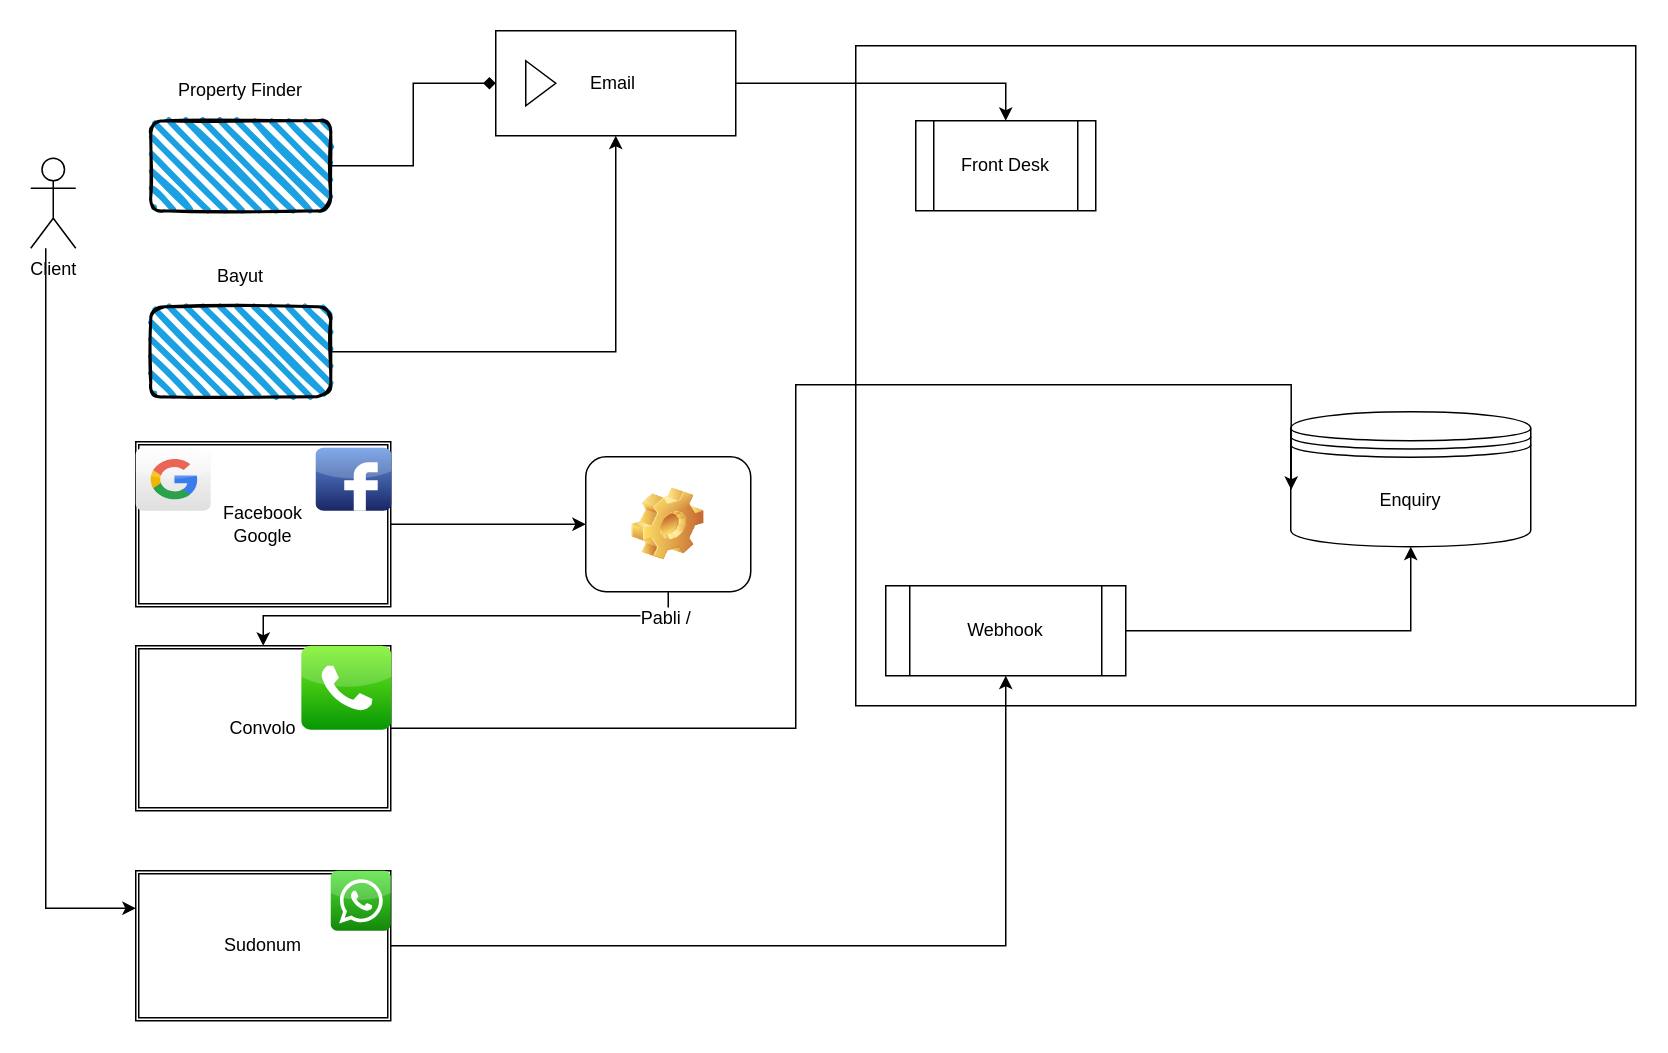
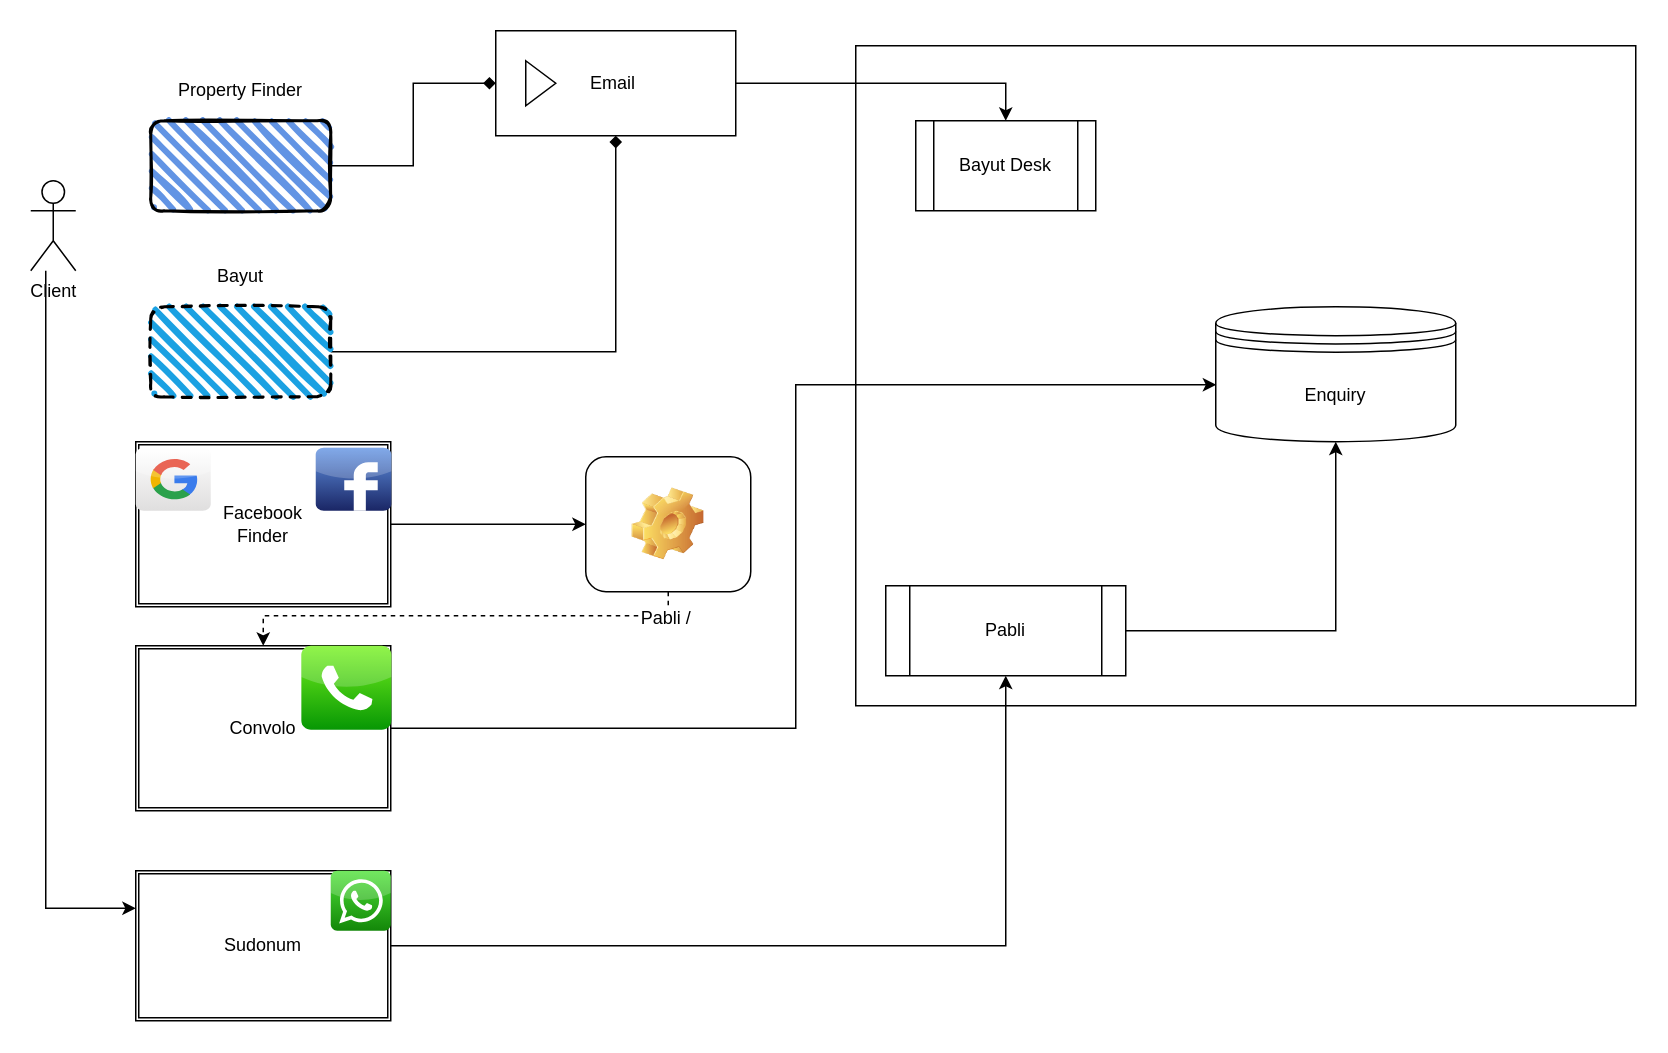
- <mxCell id="6" style="edgeStyle=orthogonalEdgeStyle;rounded=0;orthogonalLoop=1;jettySize=auto;html=1;entryX=0.5;entryY=1;entryDx=0;entryDy=0;" edge="1" parent="1" source="7" target="16"><mxGeometry relative="1" as="geometry" /></mxCell>
+ <mxCell id="6" style="edgeStyle=orthogonalEdgeStyle;rounded=0;orthogonalLoop=1;jettySize=auto;html=1;entryX=0.5;entryY=1;entryDx=0;entryDy=0;endArrow=diamond;" edge="1" parent="1" source="7" target="16"><mxGeometry relative="1" as="geometry" /></mxCell>
- <mxCell id="5" value="Property Finder&lt;div&gt;&lt;br&gt;&lt;/div&gt;&lt;div&gt;&lt;br&gt;&lt;/div&gt;&lt;div&gt;&lt;br&gt;&lt;/div&gt;&lt;div&gt;&lt;br&gt;&lt;/div&gt;&lt;div&gt;&lt;br&gt;&lt;/div&gt;&lt;div&gt;&lt;br&gt;&lt;/div&gt;&lt;div&gt;&lt;br&gt;&lt;/div&gt;" style="rounded=1;whiteSpace=wrap;html=1;strokeWidth=2;fillWeight=4;hachureGap=8;hachureAngle=45;fillColor=#1ba1e2;sketch=1;" vertex="1" parent="1"><mxGeometry x="100" y="80" width="120" height="60" as="geometry" /></mxCell>
+ <mxCell id="5" value="Property Finder&lt;div&gt;&lt;br&gt;&lt;/div&gt;&lt;div&gt;&lt;br&gt;&lt;/div&gt;&lt;div&gt;&lt;br&gt;&lt;/div&gt;&lt;div&gt;&lt;br&gt;&lt;/div&gt;&lt;div&gt;&lt;br&gt;&lt;/div&gt;&lt;div&gt;&lt;br&gt;&lt;/div&gt;&lt;div&gt;&lt;br&gt;&lt;/div&gt;" style="rounded=1;whiteSpace=wrap;html=1;strokeWidth=2;fillWeight=4;hachureGap=8;hachureAngle=45;fillColor=#6294e4;sketch=1;" vertex="1" parent="1"><mxGeometry x="100" y="80" width="120" height="60" as="geometry" /></mxCell>
- <mxCell id="9" value="Front Desk" style="shape=process;whiteSpace=wrap;html=1;backgroundOutline=1;" vertex="1" parent="1"><mxGeometry x="610" y="80" width="120" height="60" as="geometry" /></mxCell>
+ <mxCell id="9" value="Bayut Desk" style="shape=process;whiteSpace=wrap;html=1;backgroundOutline=1;" vertex="1" parent="1"><mxGeometry x="610" y="80" width="120" height="60" as="geometry" /></mxCell>
- <mxCell id="3" value="Client" style="shape=umlActor;verticalLabelPosition=bottom;verticalAlign=top;html=1;" vertex="1" parent="1"><mxGeometry x="20" y="105" width="30" height="60" as="geometry" /></mxCell>
+ <mxCell id="3" value="Client" style="shape=umlActor;verticalLabelPosition=bottom;verticalAlign=top;html=1;" vertex="1" parent="1"><mxGeometry x="20" y="120" width="30" height="60" as="geometry" /></mxCell>
- <mxCell id="7" value="Bayut&lt;div&gt;&lt;br&gt;&lt;/div&gt;&lt;div&gt;&lt;br&gt;&lt;/div&gt;&lt;div&gt;&lt;br&gt;&lt;/div&gt;&lt;div&gt;&lt;br&gt;&lt;/div&gt;&lt;div&gt;&lt;br&gt;&lt;/div&gt;&lt;div&gt;&lt;br&gt;&lt;/div&gt;&lt;div&gt;&lt;br&gt;&lt;/div&gt;" style="rounded=1;whiteSpace=wrap;html=1;strokeWidth=2;fillWeight=4;hachureGap=8;hachureAngle=45;fillColor=#1ba1e2;sketch=1;" vertex="1" parent="1"><mxGeometry x="100" y="204" width="120" height="60" as="geometry" /></mxCell>
+ <mxCell id="7" value="Bayut&lt;div&gt;&lt;br&gt;&lt;/div&gt;&lt;div&gt;&lt;br&gt;&lt;/div&gt;&lt;div&gt;&lt;br&gt;&lt;/div&gt;&lt;div&gt;&lt;br&gt;&lt;/div&gt;&lt;div&gt;&lt;br&gt;&lt;/div&gt;&lt;div&gt;&lt;br&gt;&lt;/div&gt;&lt;div&gt;&lt;br&gt;&lt;/div&gt;" style="rounded=1;whiteSpace=wrap;html=1;strokeWidth=2;fillWeight=4;hachureGap=8;hachureAngle=45;fillColor=#1ba1e2;sketch=1;dashed=1;" vertex="1" parent="1"><mxGeometry x="100" y="204" width="120" height="60" as="geometry" /></mxCell>
- <mxCell id="14" value="Enquiry" style="shape=datastore;whiteSpace=wrap;html=1;" vertex="1" parent="1"><mxGeometry x="860" y="274" width="160" height="90" as="geometry" /></mxCell>
+ <mxCell id="14" value="Enquiry" style="shape=datastore;whiteSpace=wrap;html=1;" vertex="1" parent="1"><mxGeometry x="810" y="204" width="160" height="90" as="geometry" /></mxCell>
- <mxCell id="20" value="Facebook&lt;div&gt;Google&lt;/div&gt;" style="shape=ext;double=1;rounded=0;whiteSpace=wrap;html=1;" vertex="1" parent="1"><mxGeometry x="90" y="294" width="170" height="110" as="geometry" /></mxCell>
+ <mxCell id="20" value="Facebook&lt;div&gt;Finder&lt;/div&gt;" style="shape=ext;double=1;rounded=0;whiteSpace=wrap;html=1;" vertex="1" parent="1"><mxGeometry x="90" y="294" width="170" height="110" as="geometry" /></mxCell>
- <mxCell id="24" style="edgeStyle=orthogonalEdgeStyle;rounded=0;orthogonalLoop=1;jettySize=auto;html=1;" edge="1" parent="1" source="25" target="21"><mxGeometry relative="1" as="geometry"><Array as="points"><mxPoint x="445" y="410" /><mxPoint x="175" y="410" /></Array></mxGeometry></mxCell>
+ <mxCell id="24" style="edgeStyle=orthogonalEdgeStyle;rounded=0;orthogonalLoop=1;jettySize=auto;html=1;dashed=1;" edge="1" parent="1" source="25" target="21"><mxGeometry relative="1" as="geometry"><Array as="points"><mxPoint x="445" y="410" /><mxPoint x="175" y="410" /></Array></mxGeometry></mxCell>
- <mxCell id="13" value="Webhook" style="shape=process;whiteSpace=wrap;html=1;backgroundOutline=1;" vertex="1" parent="1"><mxGeometry x="590" y="390" width="160" height="60" as="geometry" /></mxCell>
+ <mxCell id="13" value="Pabli" style="shape=process;whiteSpace=wrap;html=1;backgroundOutline=1;" vertex="1" parent="1"><mxGeometry x="590" y="390" width="160" height="60" as="geometry" /></mxCell>
